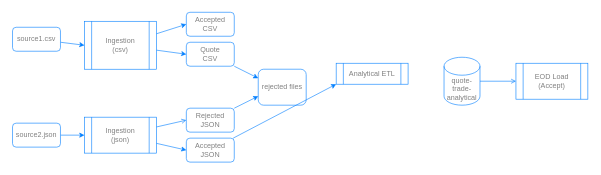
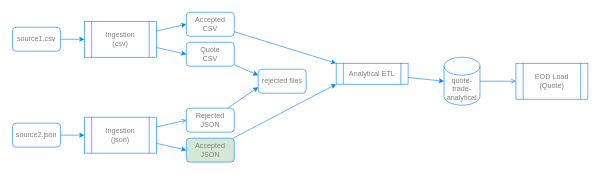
- <mxCell id="7" value="Ingestion &lt;br&gt;(csv)" style="shape=process;whiteSpace=wrap;html=1;backgroundOutline=1;strokeColor=#007FFF;fontColor=#808080;" parent="1" vertex="1"><mxGeometry x="140" y="35" width="120" height="80" as="geometry" /></mxCell>
+ <mxCell id="7" value="Ingestion &lt;br&gt;(csv)" style="shape=process;whiteSpace=wrap;html=1;backgroundOutline=1;strokeColor=#007FFF;fontColor=#808080;" parent="1" vertex="1"><mxGeometry x="140" y="35" width="120" height="60" as="geometry" /></mxCell>
+ <mxCell id="16" style="edgeStyle=none;html=1;entryX=0;entryY=0;entryDx=0;entryDy=0;strokeColor=#007FFF;fontColor=#808080;" parent="1" source="17" target="3" edge="1"><mxGeometry relative="1" as="geometry" /></mxCell>
+ <mxCell id="2" style="edgeStyle=none;html=1;entryX=0;entryY=0.5;entryDx=0;entryDy=0;entryPerimeter=0;strokeColor=#007FFF;fontColor=#808080;" parent="1" source="3" target="25" edge="1"><mxGeometry relative="1" as="geometry" /></mxCell>
- <mxCell id="4" value="EOD Load &lt;br&gt;(Accept)" style="shape=process;whiteSpace=wrap;html=1;backgroundOutline=1;strokeColor=#007FFF;fontColor=#808080;" parent="1" vertex="1"><mxGeometry x="860" y="105" width="120" height="60" as="geometry" /></mxCell>
+ <mxCell id="4" value="EOD Load &lt;br&gt;(Quote)" style="shape=process;whiteSpace=wrap;html=1;backgroundOutline=1;strokeColor=#007FFF;fontColor=#808080;" parent="1" vertex="1"><mxGeometry x="860" y="105" width="120" height="60" as="geometry" /></mxCell>
- <mxCell id="11" value="rejected files" style="rounded=1;whiteSpace=wrap;html=1;strokeColor=#007FFF;fontColor=#808080;" parent="1" vertex="1"><mxGeometry x="430" y="115" width="80" height="60" as="geometry" /></mxCell>
+ <mxCell id="11" value="rejected files" style="rounded=1;whiteSpace=wrap;html=1;strokeColor=#007FFF;fontColor=#808080;" parent="1" vertex="1"><mxGeometry x="430" y="115" width="80" height="40" as="geometry" /></mxCell>
- <mxCell id="21" value="Accepted&lt;br&gt;JSON" style="rounded=1;whiteSpace=wrap;html=1;strokeColor=#007FFF;fontColor=#808080;" parent="1" vertex="1"><mxGeometry x="310" y="230" width="80" height="40" as="geometry" /></mxCell>
+ <mxCell id="21" value="Accepted&lt;br&gt;JSON" style="rounded=1;whiteSpace=wrap;html=1;strokeColor=#007FFF;fontColor=#808080;fillColor=#d5e8d4;" parent="1" vertex="1"><mxGeometry x="310" y="230" width="80" height="40" as="geometry" /></mxCell>
